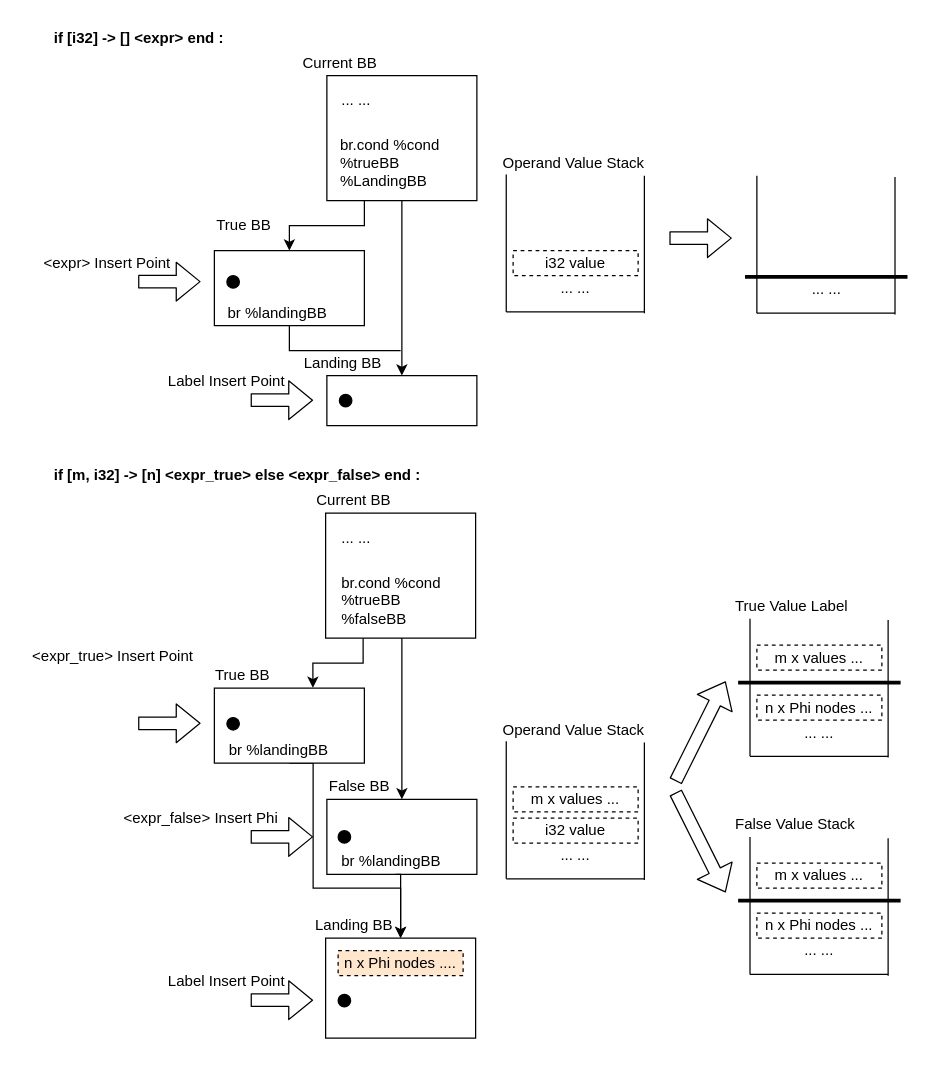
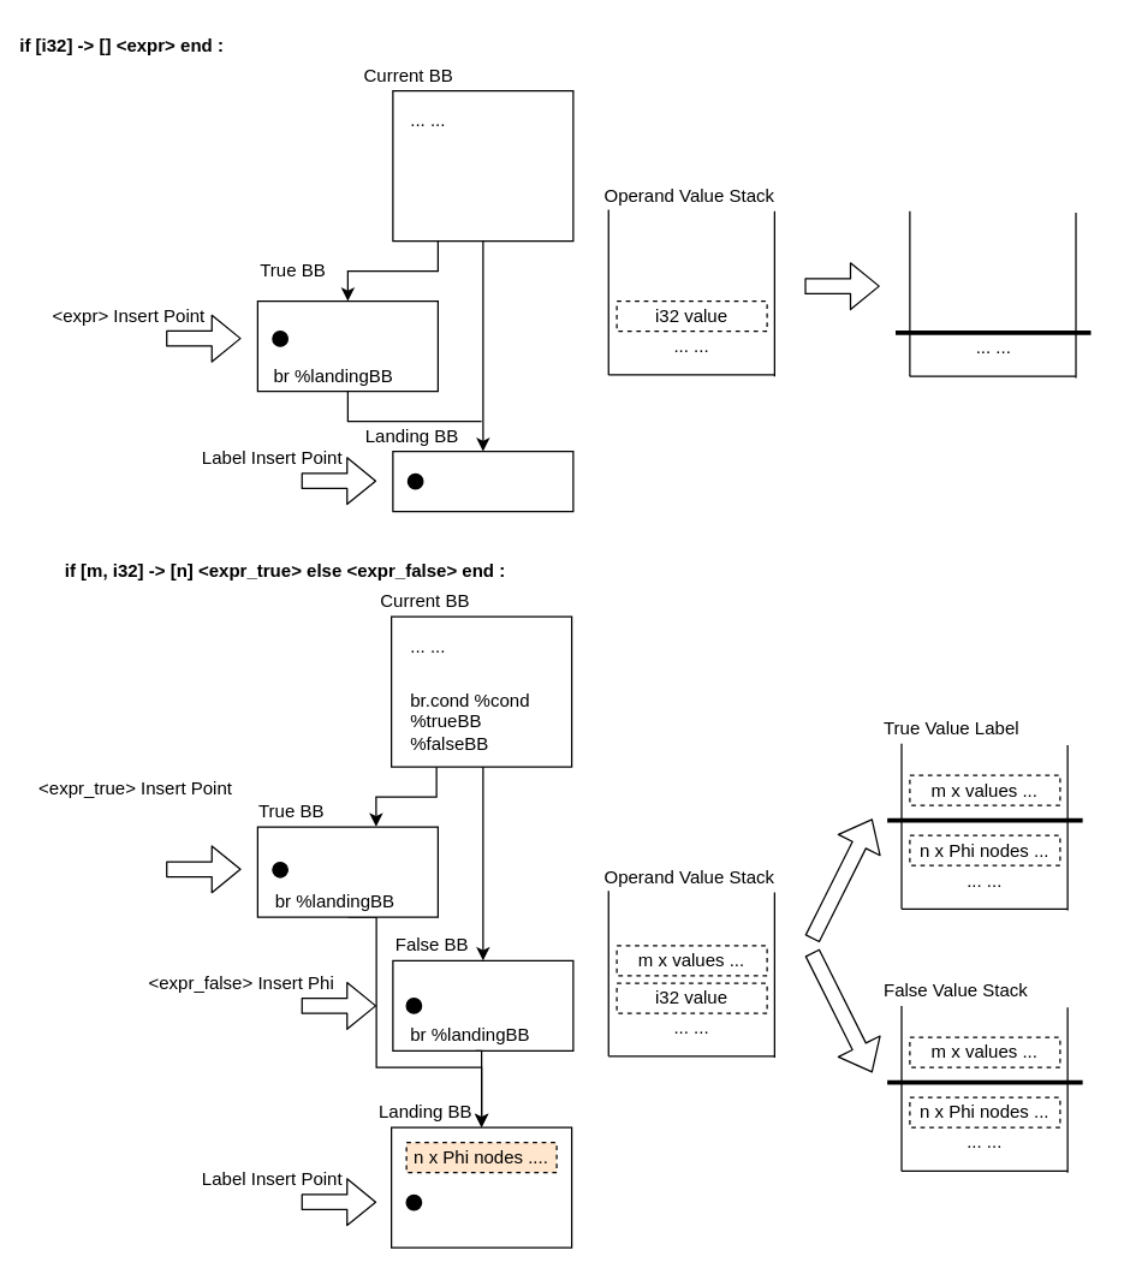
- <mxCell id="11" value="&lt;div align=&quot;left&quot;&gt;&lt;b&gt;if [i32] -&amp;gt; [] &amp;lt;expr&amp;gt; end :&lt;br&gt;&lt;/b&gt;&lt;/div&gt;" style="text;html=1;strokeColor=none;fillColor=none;align=left;verticalAlign=middle;whiteSpace=wrap;rounded=0;dashed=1;" parent="1" vertex="1"><mxGeometry x="41" y="20" width="219" height="20" as="geometry" /></mxCell>
+ <mxCell id="11" value="&lt;div align=&quot;left&quot;&gt;&lt;b&gt;if [i32] -&amp;gt; [] &amp;lt;expr&amp;gt; end :&lt;br&gt;&lt;/b&gt;&lt;/div&gt;" style="text;html=1;strokeColor=none;fillColor=none;align=left;verticalAlign=middle;whiteSpace=wrap;rounded=0;dashed=1;" parent="1" vertex="1"><mxGeometry x="11" y="20" width="219" height="20" as="geometry" /></mxCell>
- <mxCell id="24" value="&lt;div&gt;br.cond %cond&lt;br&gt;&lt;/div&gt;&lt;div&gt;%trueBB&lt;br&gt;&lt;/div&gt;&lt;div&gt;%LandingBB&lt;/div&gt;" style="text;html=1;strokeColor=none;fillColor=none;align=left;verticalAlign=middle;whiteSpace=wrap;rounded=0;dashed=1;" parent="1" vertex="1"><mxGeometry x="270" y="120" width="90" height="20" as="geometry" /></mxCell>
